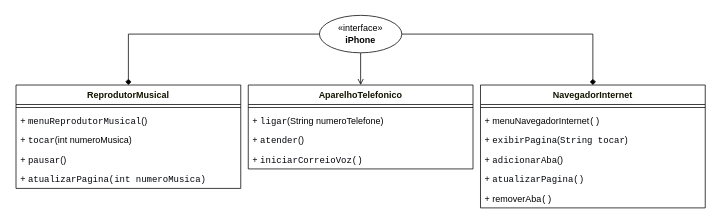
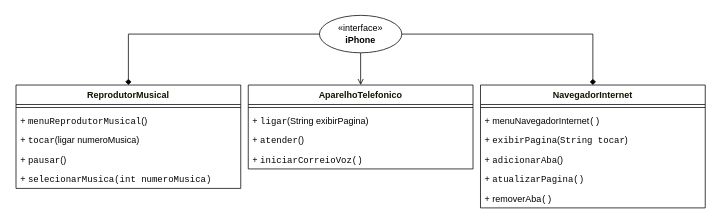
- <mxCell id="14" value="+&amp;nbsp;&lt;span style=&quot;color: rgb(1, 4, 9); font-family: ui-monospace, SFMono-Regular, &amp;quot;SF Mono&amp;quot;, Menlo, Consolas, &amp;quot;Liberation Mono&amp;quot;, monospace; font-size: 12px; white-space-collapse: break-spaces;&quot;&gt;ligar&lt;/span&gt;(String numeroTelefone)" style="text;strokeColor=none;fillColor=none;align=left;verticalAlign=top;spacingLeft=4;spacingRight=4;overflow=hidden;rotatable=0;points=[[0,0.5],[1,0.5]];portConstraint=eastwest;whiteSpace=wrap;html=1;labelBackgroundColor=default;fontSize=12;" parent="12" vertex="1"><mxGeometry y="34" width="300" height="26" as="geometry" /></mxCell>
+ <mxCell id="14" value="+&amp;nbsp;&lt;span style=&quot;color: rgb(1, 4, 9); font-family: ui-monospace, SFMono-Regular, &amp;quot;SF Mono&amp;quot;, Menlo, Consolas, &amp;quot;Liberation Mono&amp;quot;, monospace; font-size: 12px; white-space-collapse: break-spaces;&quot;&gt;ligar&lt;/span&gt;(String exibirPagina)" style="text;strokeColor=none;fillColor=none;align=left;verticalAlign=top;spacingLeft=4;spacingRight=4;overflow=hidden;rotatable=0;points=[[0,0.5],[1,0.5]];portConstraint=eastwest;whiteSpace=wrap;html=1;labelBackgroundColor=default;fontSize=12;" parent="12" vertex="1"><mxGeometry y="34" width="300" height="26" as="geometry" /></mxCell>
- <mxCell id="9" value="+&amp;nbsp;&lt;span style=&quot;color: rgb(1, 4, 9); font-family: ui-monospace, SFMono-Regular, &amp;quot;SF Mono&amp;quot;, Menlo, Consolas, &amp;quot;Liberation Mono&amp;quot;, monospace; font-size: 12px; white-space-collapse: break-spaces;&quot;&gt;tocar&lt;/span&gt;(int numeroMusica)" style="text;strokeColor=none;fillColor=none;align=left;verticalAlign=top;spacingLeft=4;spacingRight=4;overflow=hidden;rotatable=0;points=[[0,0.5],[1,0.5]];portConstraint=eastwest;whiteSpace=wrap;html=1;labelBackgroundColor=default;fontSize=12;" vertex="1" parent="6"><mxGeometry y="60" width="300" height="26" as="geometry" /></mxCell>
+ <mxCell id="9" value="+&amp;nbsp;&lt;span style=&quot;color: rgb(1, 4, 9); font-family: ui-monospace, SFMono-Regular, &amp;quot;SF Mono&amp;quot;, Menlo, Consolas, &amp;quot;Liberation Mono&amp;quot;, monospace; font-size: 12px; white-space-collapse: break-spaces;&quot;&gt;tocar&lt;/span&gt;(ligar numeroMusica)" style="text;strokeColor=none;fillColor=none;align=left;verticalAlign=top;spacingLeft=4;spacingRight=4;overflow=hidden;rotatable=0;points=[[0,0.5],[1,0.5]];portConstraint=eastwest;whiteSpace=wrap;html=1;labelBackgroundColor=default;fontSize=12;" vertex="1" parent="6"><mxGeometry y="60" width="300" height="26" as="geometry" /></mxCell>
- <mxCell id="11" value="+&amp;nbsp;&lt;span style=&quot;color: rgb(1, 4, 9); font-family: ui-monospace, SFMono-Regular, &amp;quot;SF Mono&amp;quot;, Menlo, Consolas, &amp;quot;Liberation Mono&amp;quot;, monospace; font-size: 12px; white-space-collapse: break-spaces;&quot;&gt;atualizarPagina(int n&lt;/span&gt;&lt;span style=&quot;color: rgb(1, 4, 9); font-family: ui-monospace, SFMono-Regular, &amp;quot;SF Mono&amp;quot;, Menlo, Consolas, &amp;quot;Liberation Mono&amp;quot;, monospace; font-size: 12px; white-space-collapse: break-spaces;&quot;&gt;umeroMusica)&lt;/span&gt;" style="text;strokeColor=none;fillColor=none;align=left;verticalAlign=top;spacingLeft=4;spacingRight=4;overflow=hidden;rotatable=0;points=[[0,0.5],[1,0.5]];portConstraint=eastwest;whiteSpace=wrap;html=1;labelBackgroundColor=default;fontSize=12;" parent="6" vertex="1"><mxGeometry y="112" width="300" height="26" as="geometry" /></mxCell>
+ <mxCell id="11" value="+&amp;nbsp;&lt;span style=&quot;color: rgb(1, 4, 9); font-family: ui-monospace, SFMono-Regular, &amp;quot;SF Mono&amp;quot;, Menlo, Consolas, &amp;quot;Liberation Mono&amp;quot;, monospace; font-size: 12px; white-space-collapse: break-spaces;&quot;&gt;selecionarMusica(int n&lt;/span&gt;&lt;span style=&quot;color: rgb(1, 4, 9); font-family: ui-monospace, SFMono-Regular, &amp;quot;SF Mono&amp;quot;, Menlo, Consolas, &amp;quot;Liberation Mono&amp;quot;, monospace; font-size: 12px; white-space-collapse: break-spaces;&quot;&gt;umeroMusica)&lt;/span&gt;" style="text;strokeColor=none;fillColor=none;align=left;verticalAlign=top;spacingLeft=4;spacingRight=4;overflow=hidden;rotatable=0;points=[[0,0.5],[1,0.5]];portConstraint=eastwest;whiteSpace=wrap;html=1;labelBackgroundColor=default;fontSize=12;" parent="6" vertex="1"><mxGeometry y="112" width="300" height="26" as="geometry" /></mxCell>
